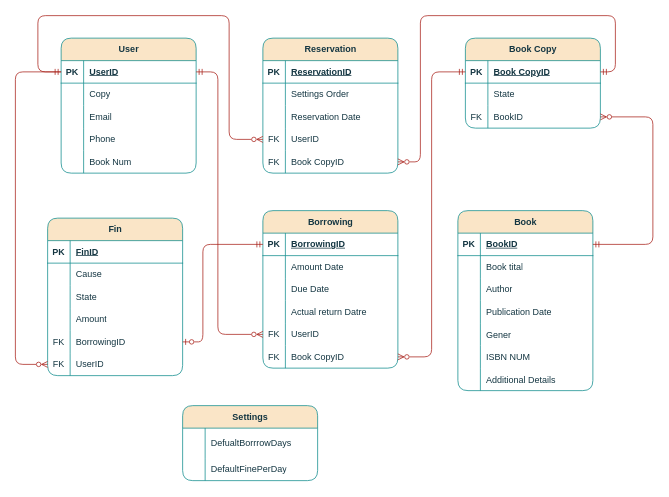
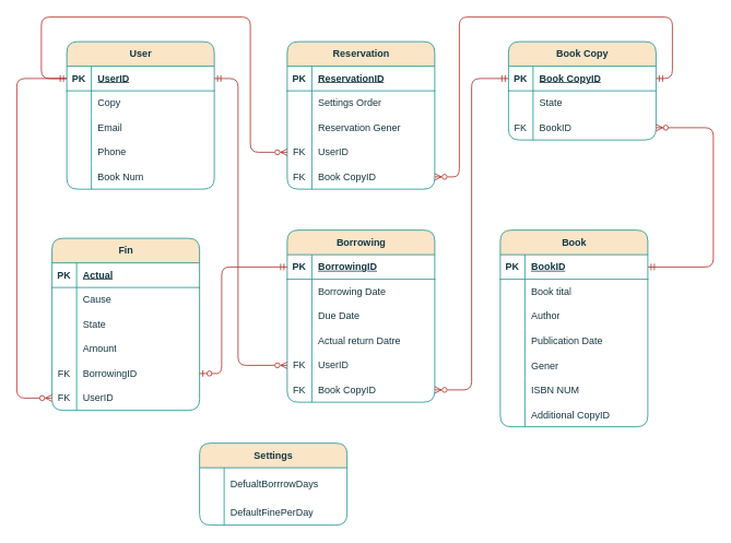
- <mxCell id="97" value="Reservation Date" style="shape=partialRectangle;connectable=0;fillColor=none;top=0;left=0;bottom=0;right=0;align=left;spacingLeft=6;overflow=hidden;rounded=1;strokeColor=#0F8B8D;fontColor=#143642;" vertex="1" parent="95"><mxGeometry x="30" width="150" height="30" as="geometry"><mxRectangle width="150" height="30" as="alternateBounds" /></mxGeometry></mxCell>
+ <mxCell id="97" value="Reservation Gener" style="shape=partialRectangle;connectable=0;fillColor=none;top=0;left=0;bottom=0;right=0;align=left;spacingLeft=6;overflow=hidden;rounded=1;strokeColor=#0F8B8D;fontColor=#143642;" vertex="1" parent="95"><mxGeometry x="30" width="150" height="30" as="geometry"><mxRectangle width="150" height="30" as="alternateBounds" /></mxGeometry></mxCell>
- <mxCell id="72" value="FinID" style="shape=partialRectangle;connectable=0;fillColor=none;top=0;left=0;bottom=0;right=0;align=left;spacingLeft=6;fontStyle=5;overflow=hidden;whiteSpace=wrap;html=1;strokeColor=#0F8B8D;fontColor=#143642;rounded=1;labelBackgroundColor=none;" parent="70" vertex="1"><mxGeometry x="30" width="150" height="30" as="geometry"><mxRectangle width="150" height="30" as="alternateBounds" /></mxGeometry></mxCell>
+ <mxCell id="72" value="Actual" style="shape=partialRectangle;connectable=0;fillColor=none;top=0;left=0;bottom=0;right=0;align=left;spacingLeft=6;fontStyle=5;overflow=hidden;whiteSpace=wrap;html=1;strokeColor=#0F8B8D;fontColor=#143642;rounded=1;labelBackgroundColor=none;" parent="70" vertex="1"><mxGeometry x="30" width="150" height="30" as="geometry"><mxRectangle width="150" height="30" as="alternateBounds" /></mxGeometry></mxCell>
- <mxCell id="24" value="Amount Date" style="shape=partialRectangle;connectable=0;fillColor=none;top=0;left=0;bottom=0;right=0;align=left;spacingLeft=6;overflow=hidden;whiteSpace=wrap;html=1;labelBackgroundColor=none;strokeColor=#0F8B8D;fontColor=#143642;rounded=1;" parent="22" vertex="1"><mxGeometry x="30" width="150" height="30" as="geometry"><mxRectangle width="150" height="30" as="alternateBounds" /></mxGeometry></mxCell>
+ <mxCell id="24" value="Borrowing Date" style="shape=partialRectangle;connectable=0;fillColor=none;top=0;left=0;bottom=0;right=0;align=left;spacingLeft=6;overflow=hidden;whiteSpace=wrap;html=1;labelBackgroundColor=none;strokeColor=#0F8B8D;fontColor=#143642;rounded=1;" parent="22" vertex="1"><mxGeometry x="30" width="150" height="30" as="geometry"><mxRectangle width="150" height="30" as="alternateBounds" /></mxGeometry></mxCell>
- <mxCell id="68" value="Additional Details" style="shape=partialRectangle;connectable=0;fillColor=none;top=0;left=0;bottom=0;right=0;align=left;spacingLeft=6;overflow=hidden;rounded=1;strokeColor=#0F8B8D;fontColor=#143642;labelBackgroundColor=none;" parent="66" vertex="1"><mxGeometry x="30" width="150" height="30" as="geometry"><mxRectangle width="150" height="30" as="alternateBounds" /></mxGeometry></mxCell>
+ <mxCell id="68" value="Additional CopyID" style="shape=partialRectangle;connectable=0;fillColor=none;top=0;left=0;bottom=0;right=0;align=left;spacingLeft=6;overflow=hidden;rounded=1;strokeColor=#0F8B8D;fontColor=#143642;labelBackgroundColor=none;" parent="66" vertex="1"><mxGeometry x="30" width="150" height="30" as="geometry"><mxRectangle width="150" height="30" as="alternateBounds" /></mxGeometry></mxCell>
